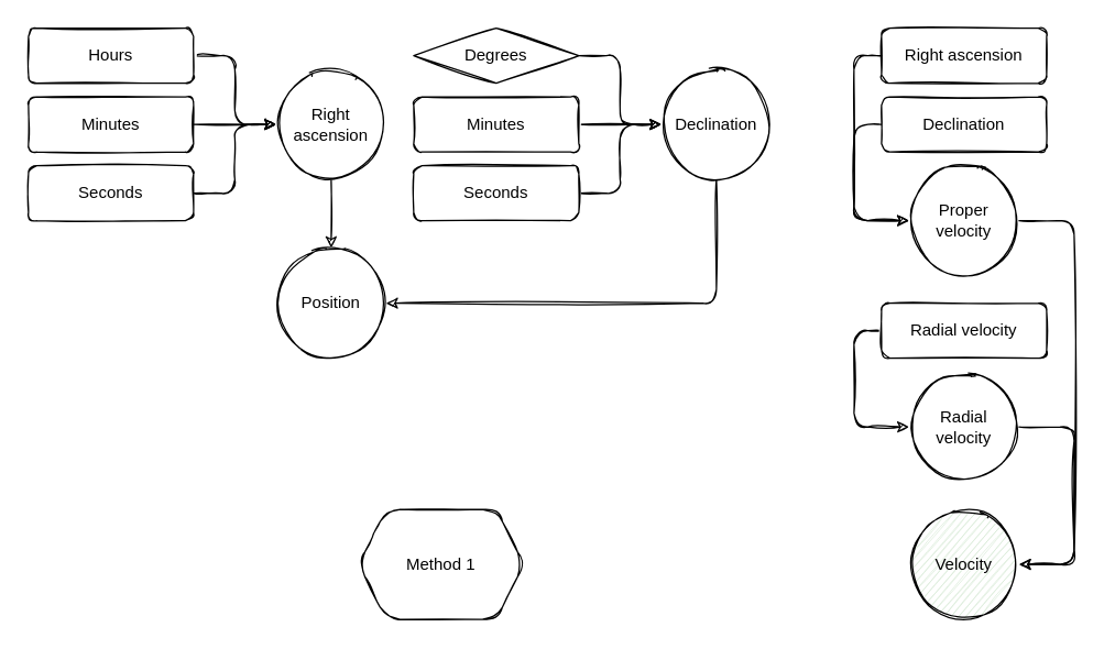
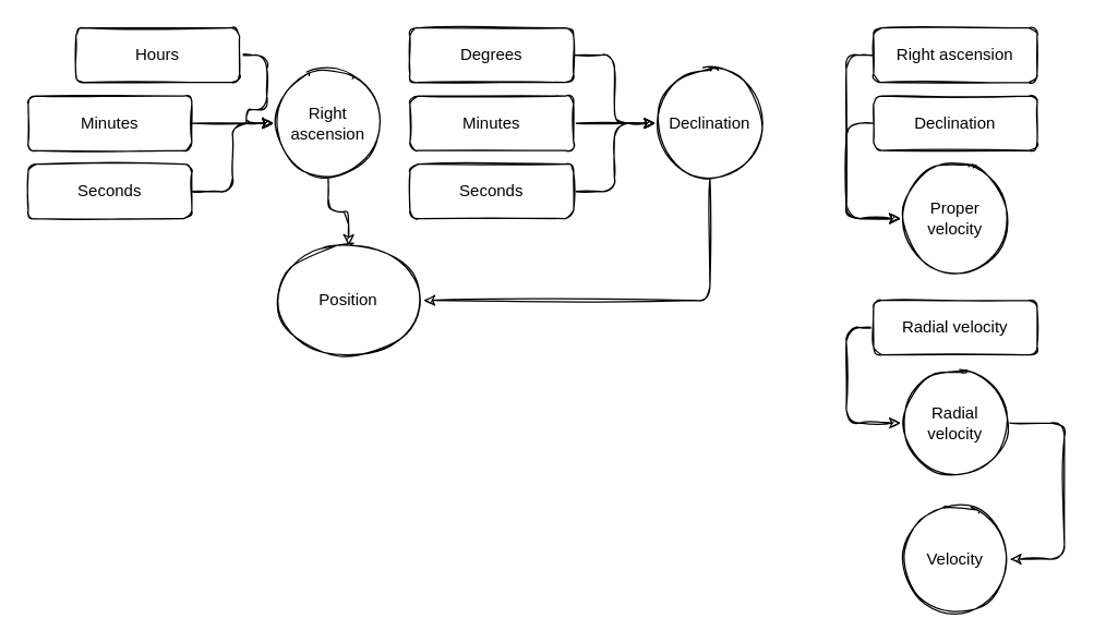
- <mxCell id="3" value="Hours" style="rounded=1;whiteSpace=wrap;html=1;sketch=1;" parent="1" vertex="1"><mxGeometry x="20" y="20" width="120" height="40" as="geometry" /></mxCell>
+ <mxCell id="3" value="Hours" style="rounded=1;whiteSpace=wrap;html=1;sketch=1;" parent="1" vertex="1"><mxGeometry x="55" y="20" width="120" height="40" as="geometry" /></mxCell>
- <mxCell id="9" value="Degrees" style="rhombus;whiteSpace=wrap;html=1;sketch=1;" parent="1" vertex="1"><mxGeometry x="300" y="20" width="120" height="40" as="geometry" /></mxCell>
+ <mxCell id="9" value="Degrees" style="rounded=1;whiteSpace=wrap;html=1;sketch=1;" parent="1" vertex="1"><mxGeometry x="300" y="20" width="120" height="40" as="geometry" /></mxCell>
- <mxCell id="18" value="Position" style="ellipse;whiteSpace=wrap;html=1;aspect=fixed;sketch=1;rounded=1;" parent="1" vertex="1"><mxGeometry x="200" y="180" width="80" height="80" as="geometry" /></mxCell>
+ <mxCell id="18" value="Position" style="ellipse;whiteSpace=wrap;html=1;aspect=fixed;sketch=1;rounded=1;" parent="1" vertex="1"><mxGeometry x="200" y="180" width="110" height="80" as="geometry" /></mxCell>
- <mxCell id="21" style="edgeStyle=orthogonalEdgeStyle;rounded=1;orthogonalLoop=1;jettySize=auto;html=1;entryX=1;entryY=0.5;entryDx=0;entryDy=0;sketch=1;" parent="1" source="22" target="29" edge="1"><mxGeometry relative="1" as="geometry"><Array as="points"><mxPoint x="780" y="160" /><mxPoint x="780" y="410" /></Array></mxGeometry></mxCell>
- <mxCell id="30" value="Method 1" style="shape=hexagon;perimeter=hexagonPerimeter2;whiteSpace=wrap;html=1;fixedSize=1;sketch=1;rounded=1;" parent="1" vertex="1"><mxGeometry x="260" y="370" width="120" height="80" as="geometry" /></mxCell>
- <mxCell id="29" value="Velocity" style="ellipse;whiteSpace=wrap;html=1;aspect=fixed;sketch=1;rounded=1;fillColor=#d5e8d4;" parent="1" vertex="1"><mxGeometry x="660" y="370" width="80" height="80" as="geometry" /></mxCell>
+ <mxCell id="29" value="Velocity" style="ellipse;whiteSpace=wrap;html=1;aspect=fixed;sketch=1;rounded=1;" parent="1" vertex="1"><mxGeometry x="660" y="370" width="80" height="80" as="geometry" /></mxCell>
